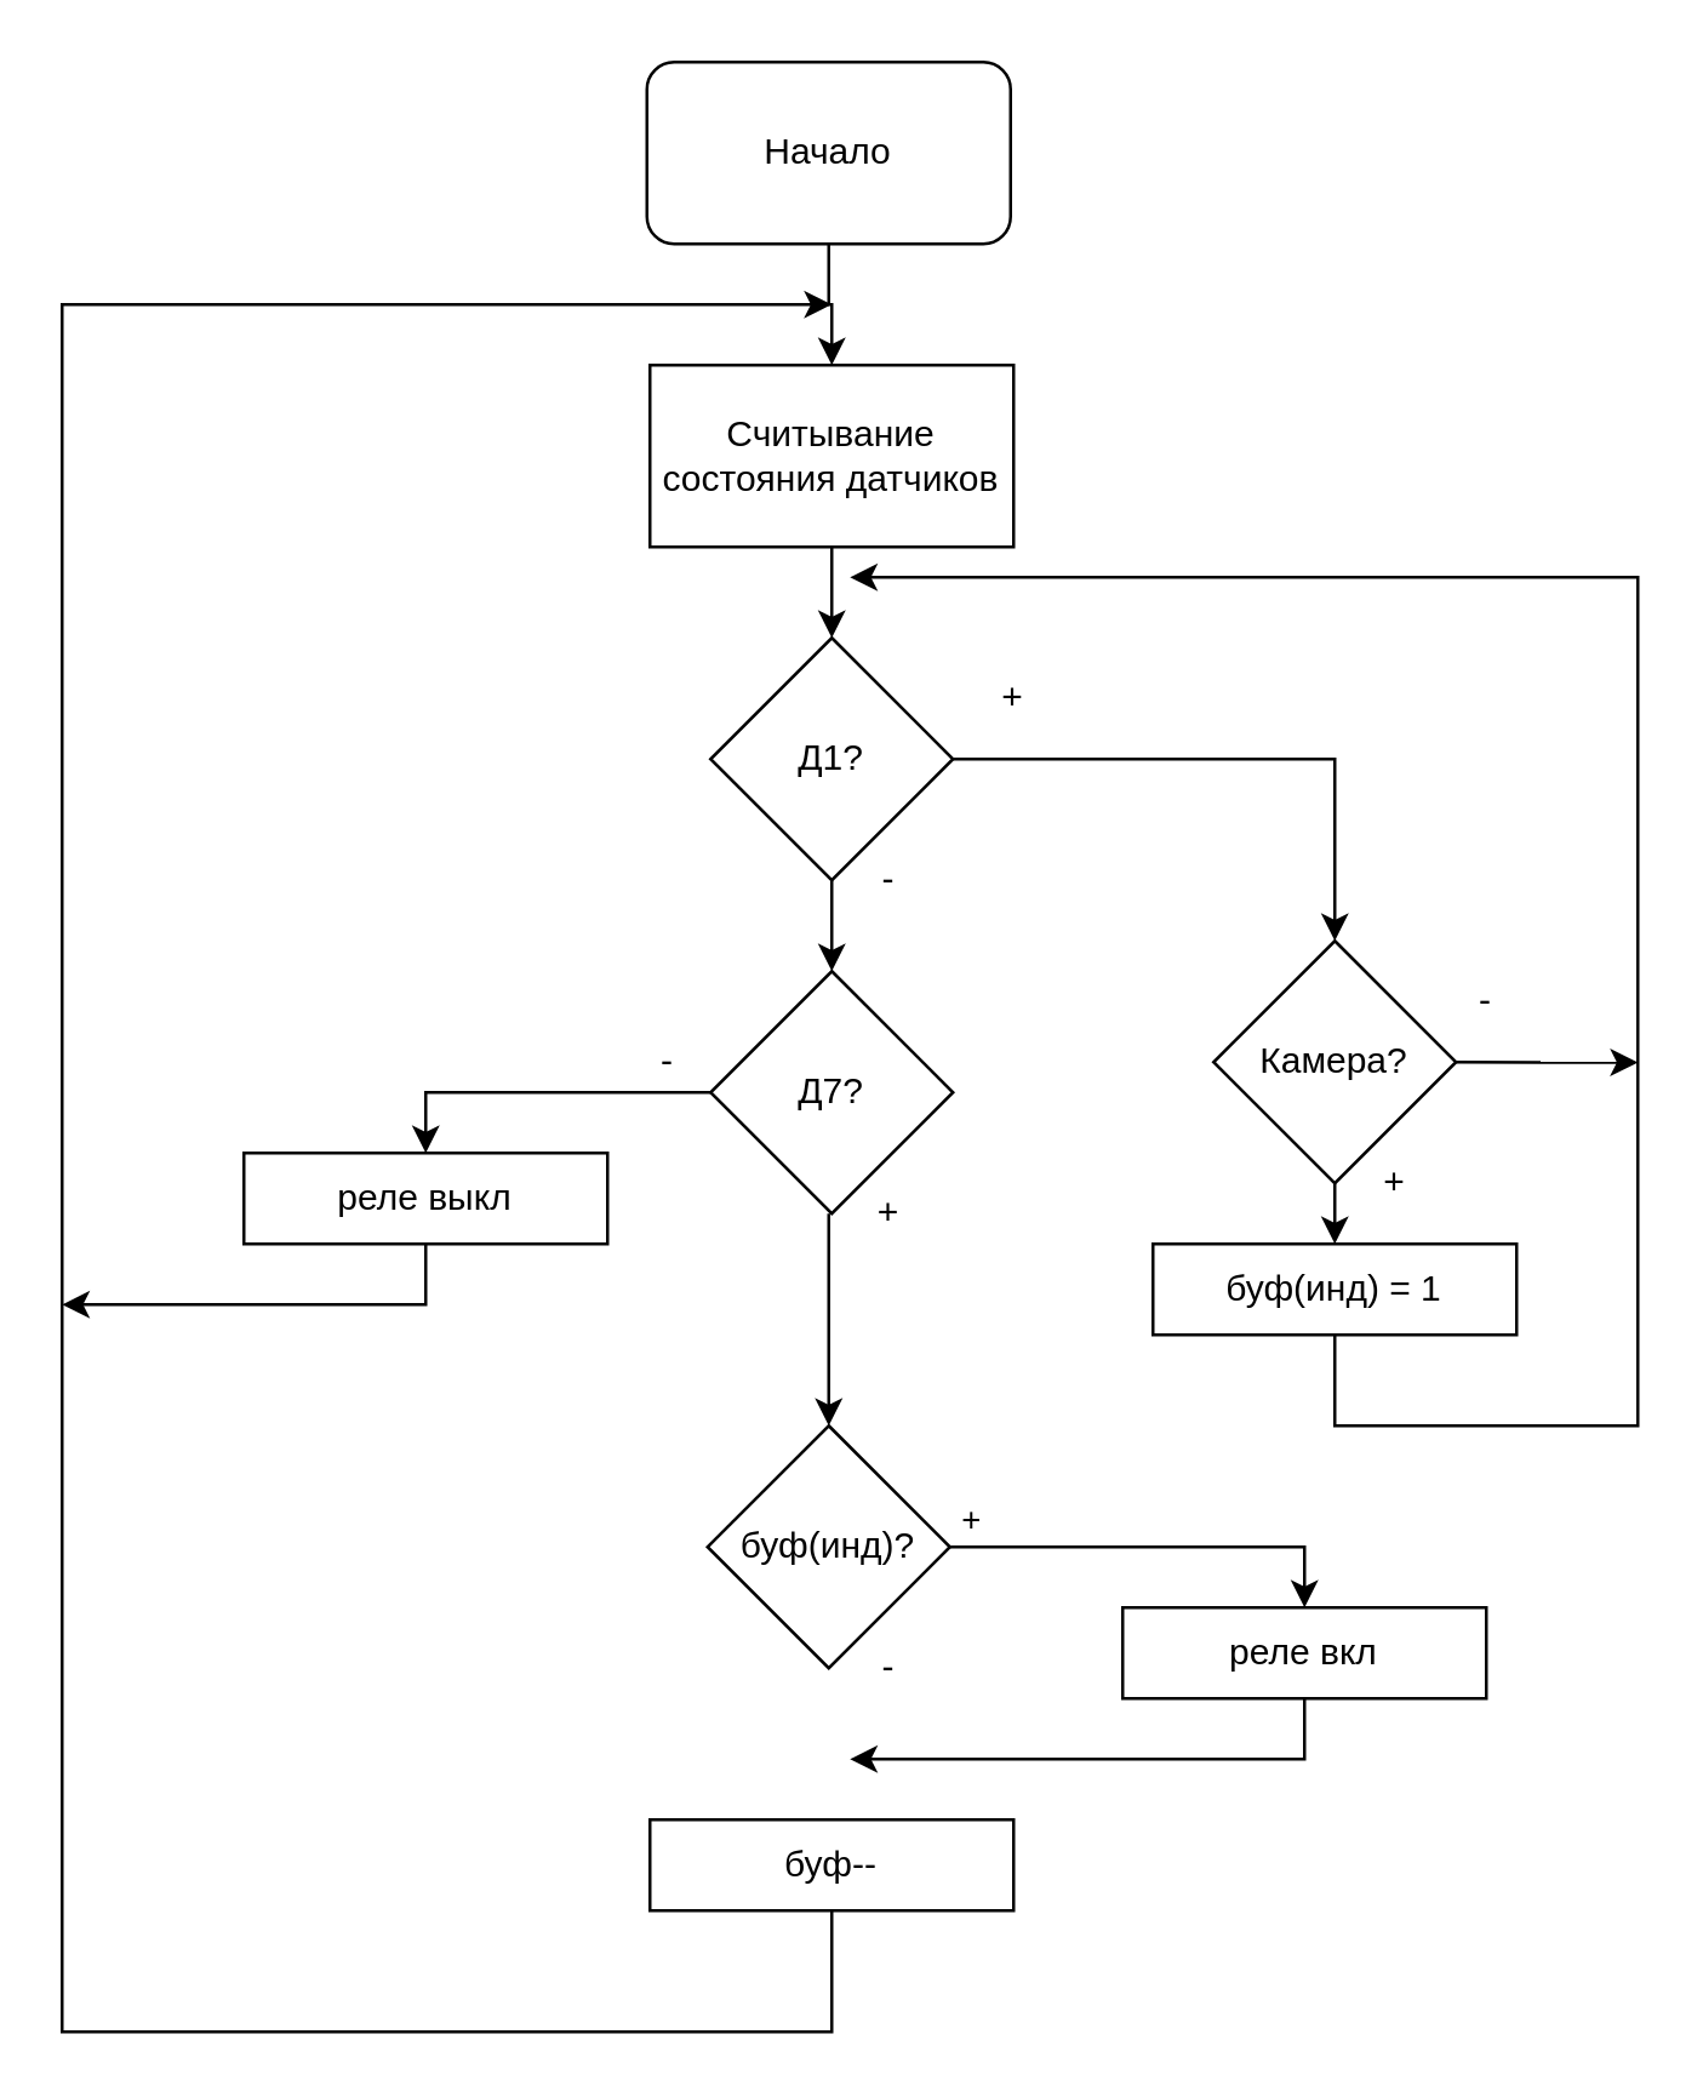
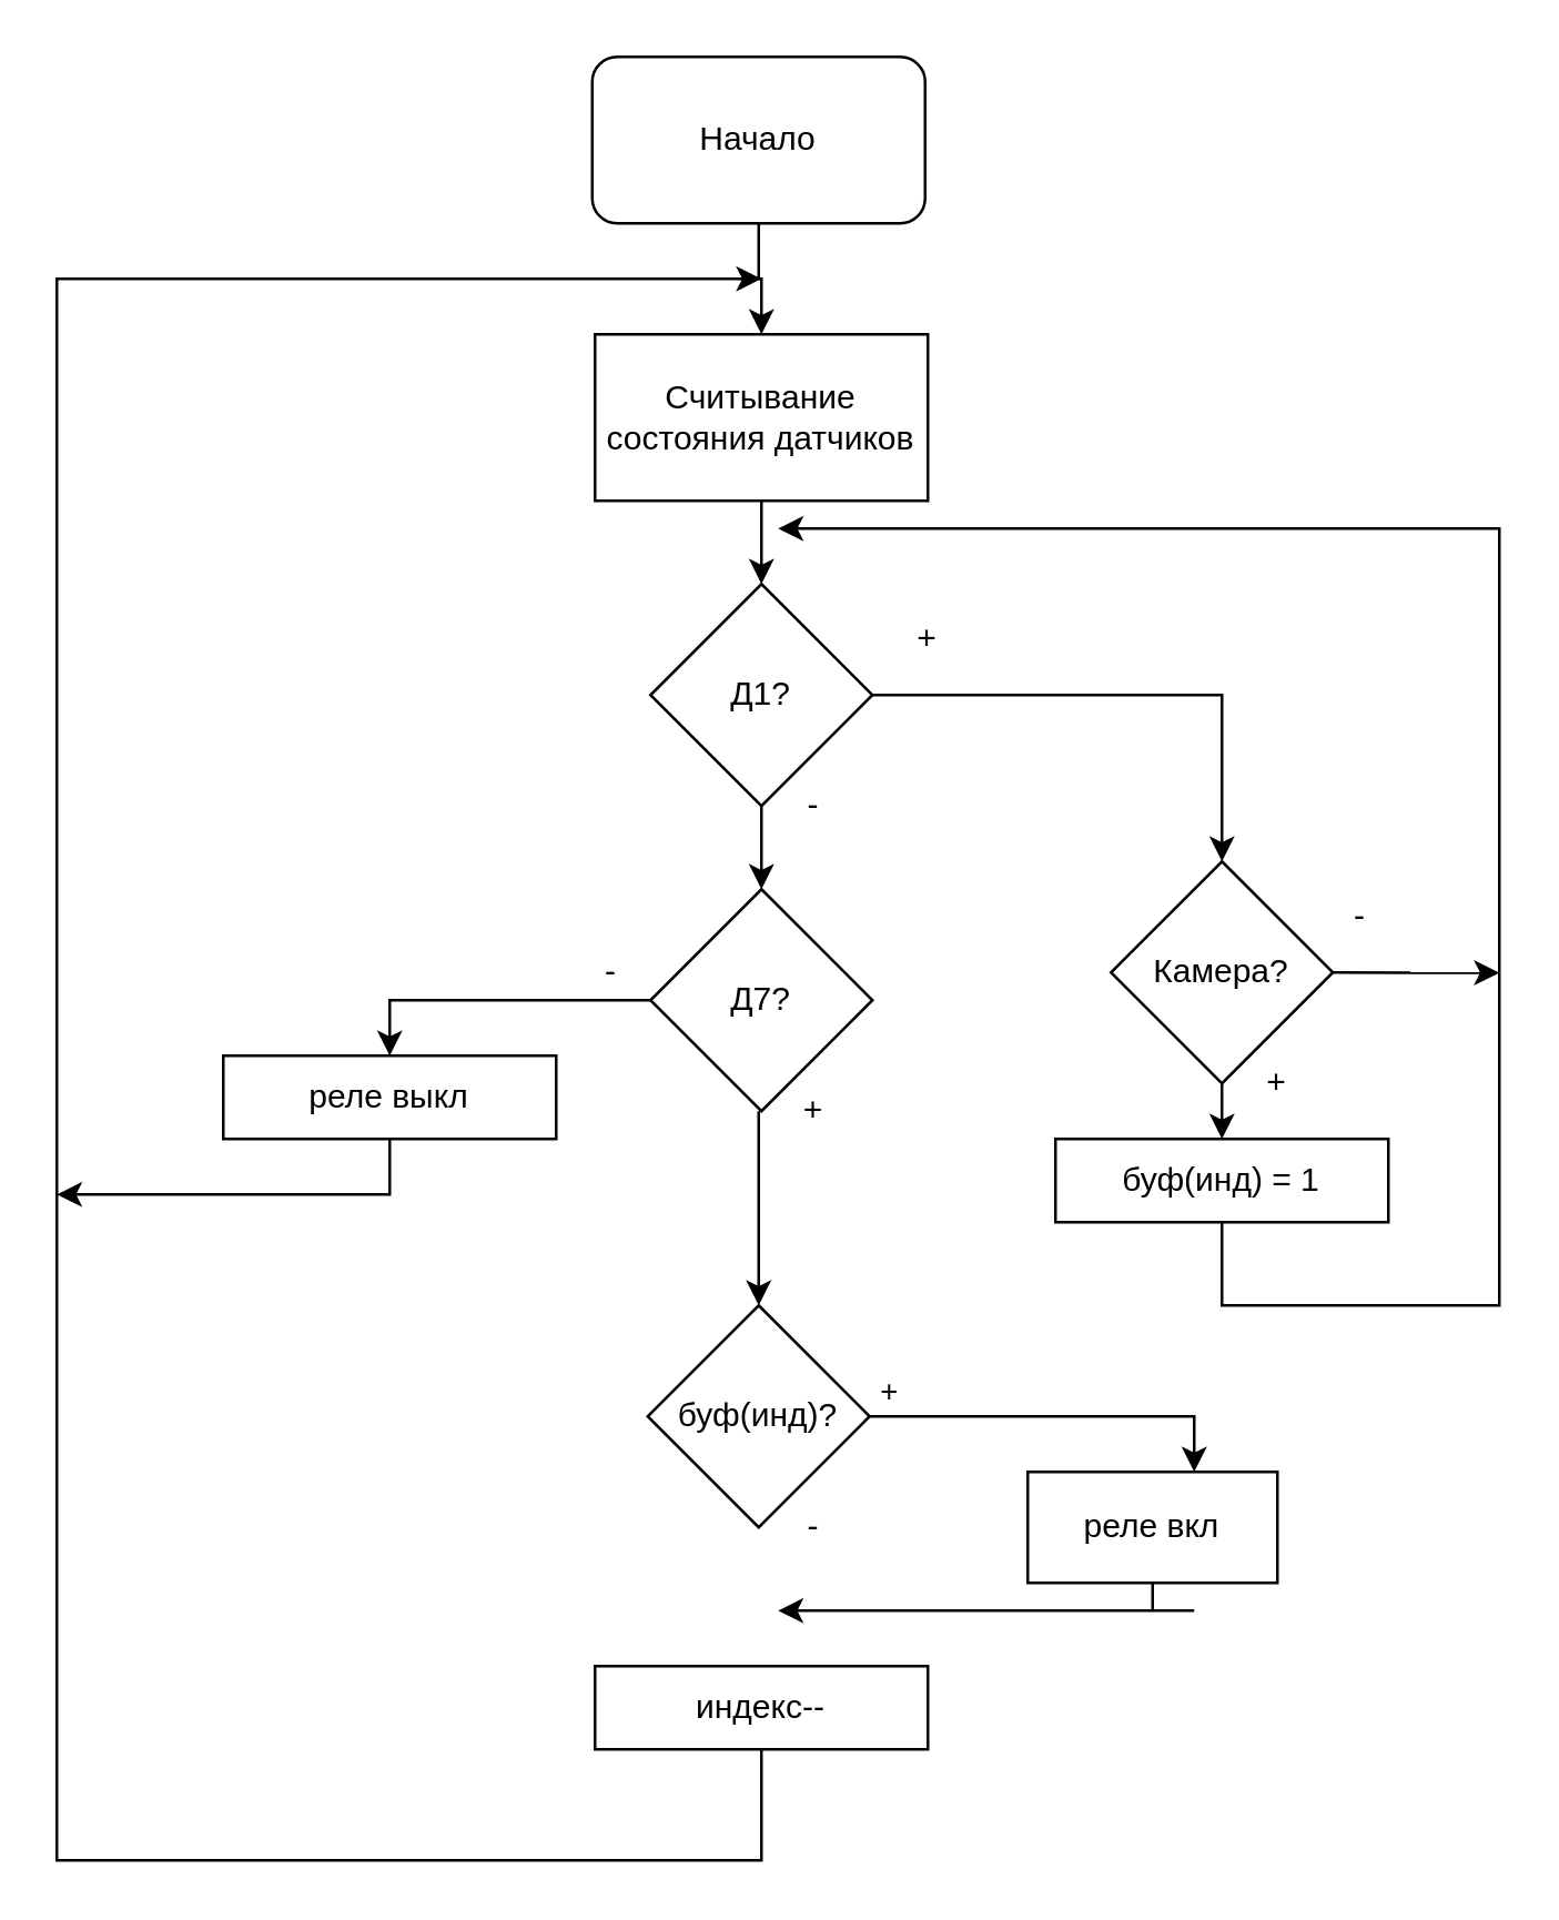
- <mxCell id="22" value="реле вкл" style="rounded=0;whiteSpace=wrap;html=1;" vertex="1" parent="1"><mxGeometry x="370" y="530" width="120" height="30" as="geometry" /></mxCell>
+ <mxCell id="22" value="реле вкл" style="rounded=0;whiteSpace=wrap;html=1;" vertex="1" parent="1"><mxGeometry x="370" y="530" width="90" height="40" as="geometry" /></mxCell>
- <mxCell id="20" value="буф--" style="rounded=0;whiteSpace=wrap;html=1;" vertex="1" parent="1"><mxGeometry x="214" y="600" width="120" height="30" as="geometry" /></mxCell>
+ <mxCell id="20" value="индекс--" style="rounded=0;whiteSpace=wrap;html=1;" vertex="1" parent="1"><mxGeometry x="214" y="600" width="120" height="30" as="geometry" /></mxCell>
